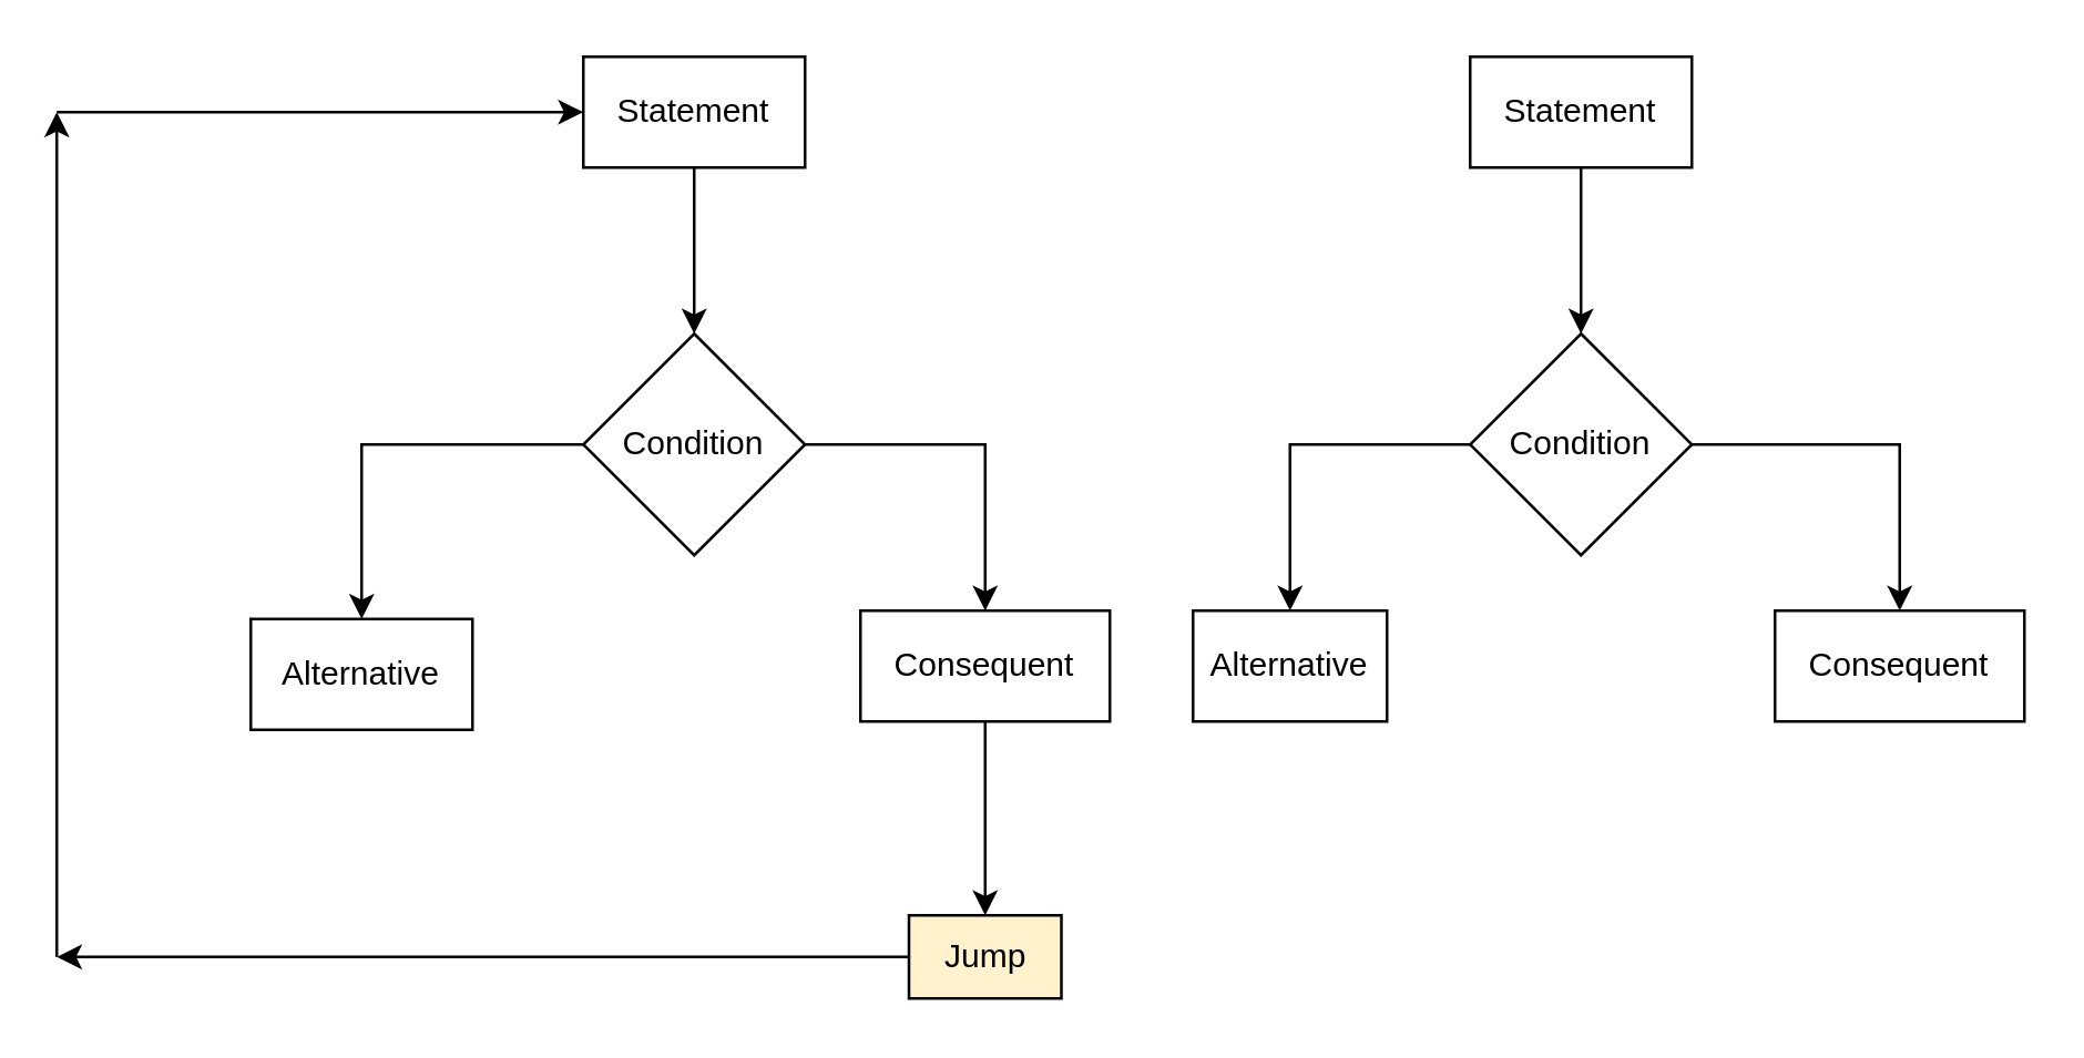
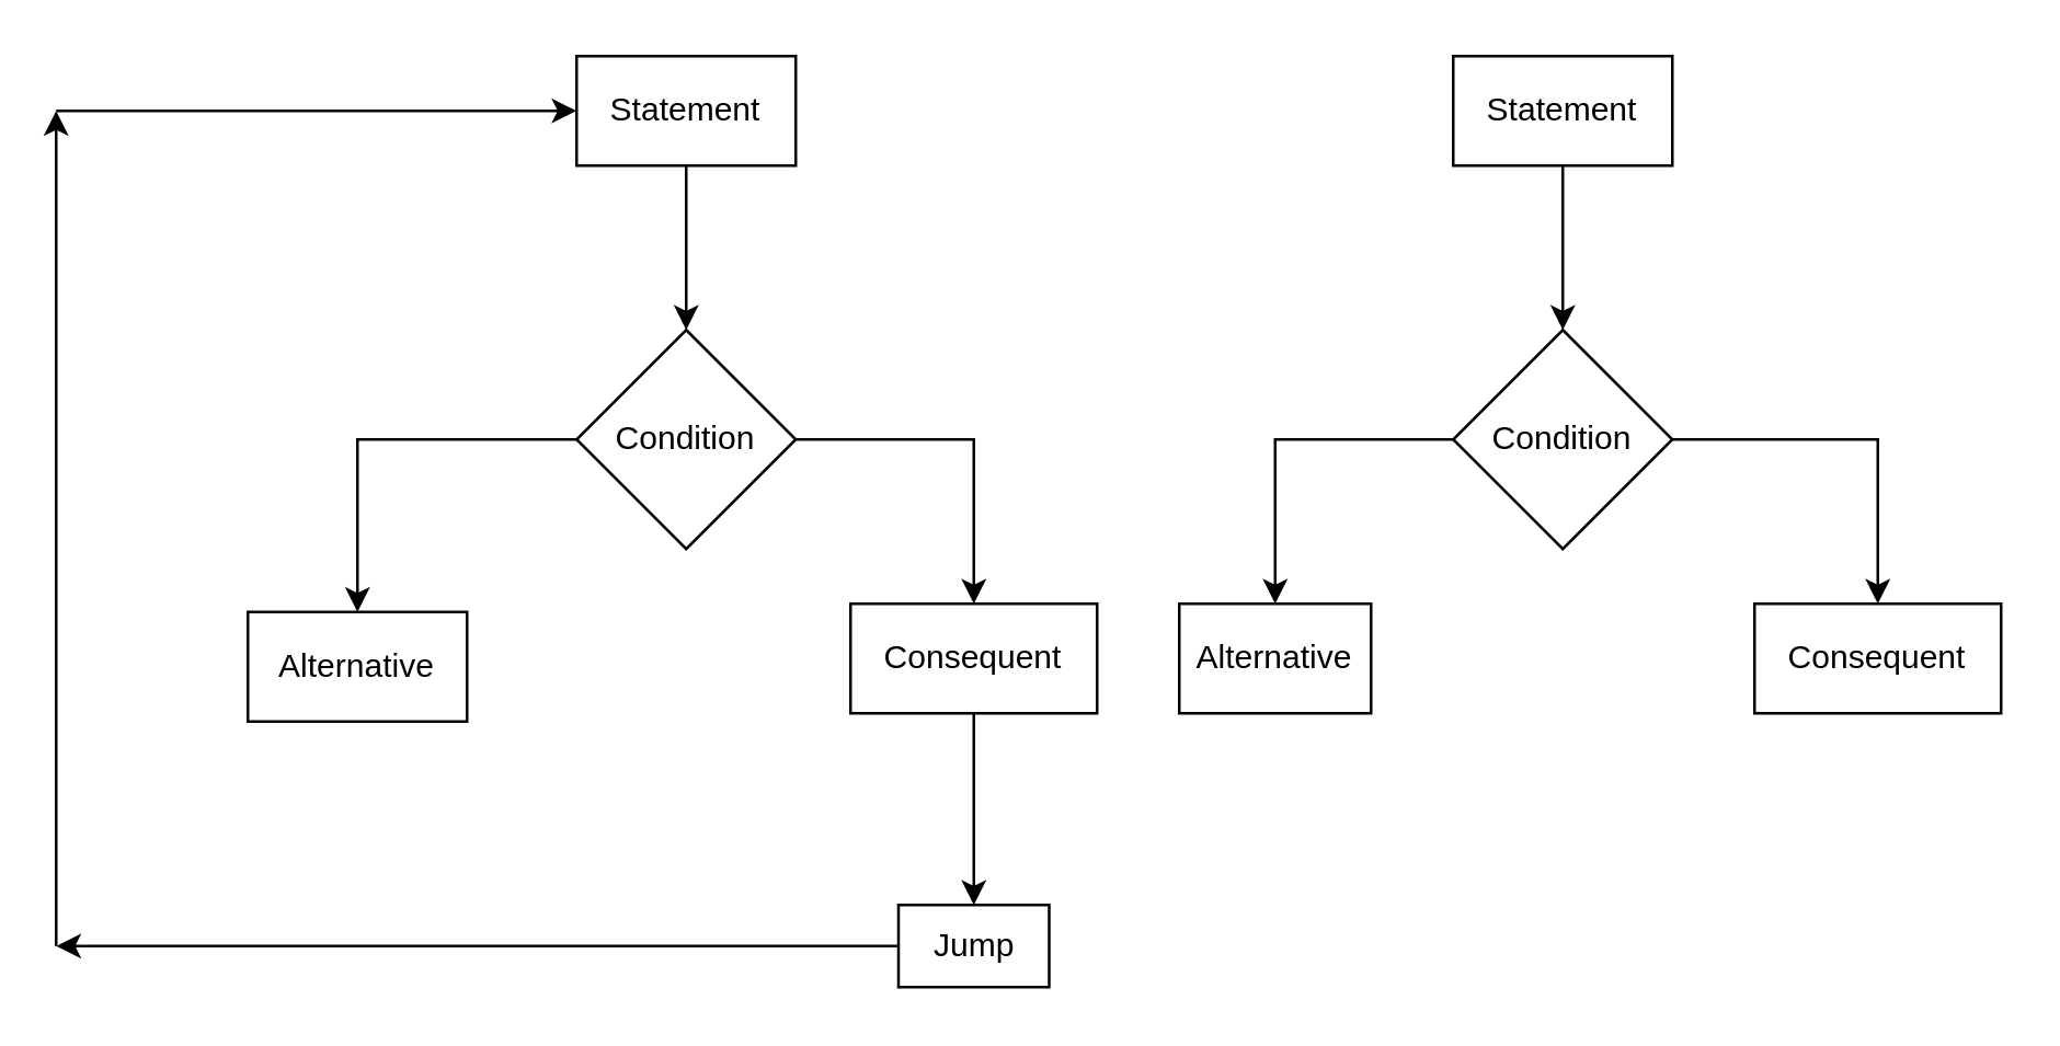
- <mxCell id="11" value="Jump" style="whiteSpace=wrap;html=1;rounded=0;fillColor=#fff2cc;" vertex="1" parent="1"><mxGeometry x="327.5" y="330" width="55" height="30" as="geometry" /></mxCell>
+ <mxCell id="11" value="Jump" style="whiteSpace=wrap;html=1;rounded=0;" vertex="1" parent="1"><mxGeometry x="327.5" y="330" width="55" height="30" as="geometry" /></mxCell>
